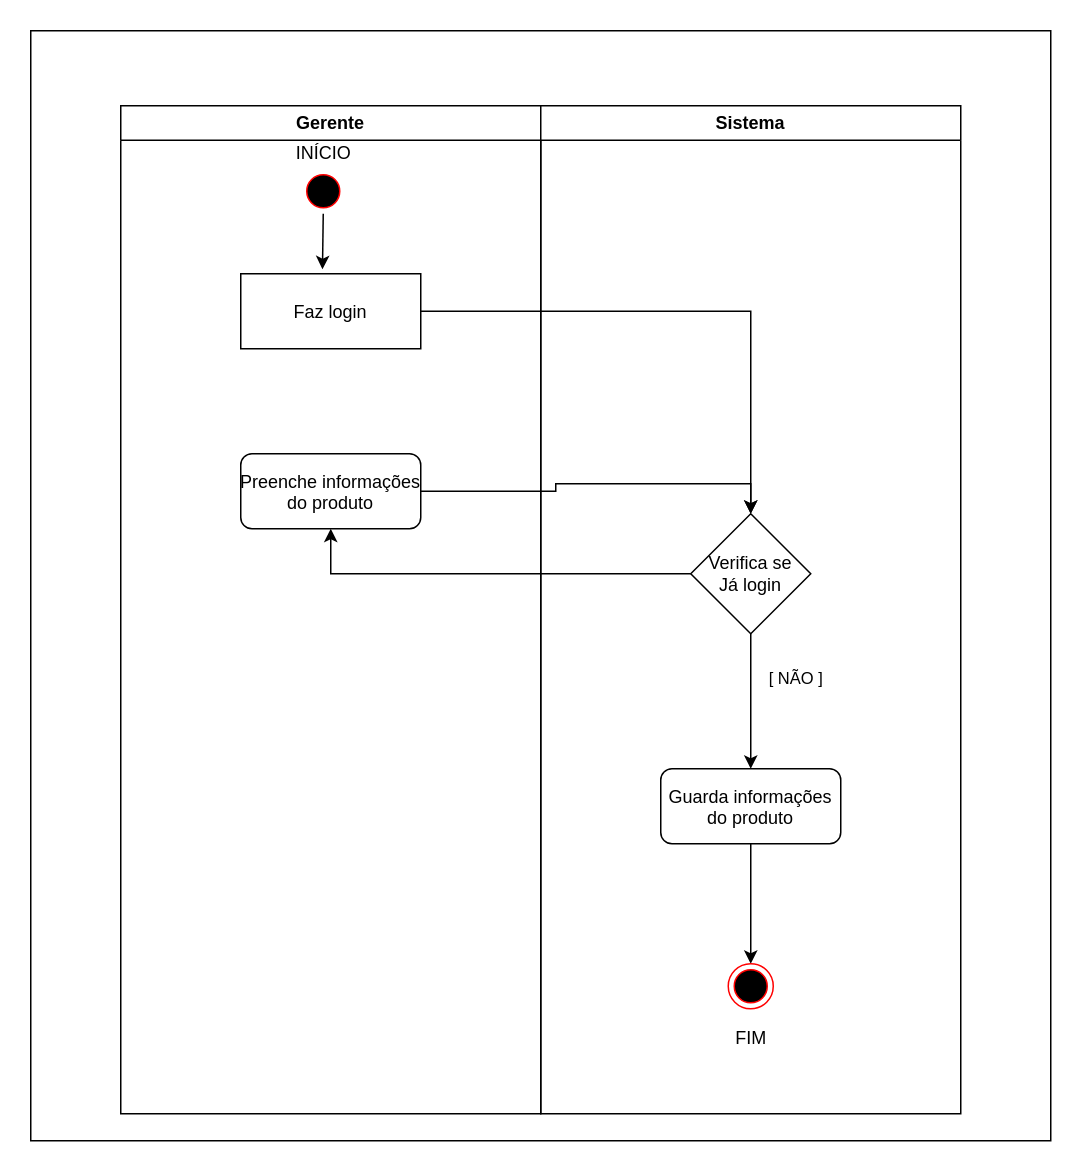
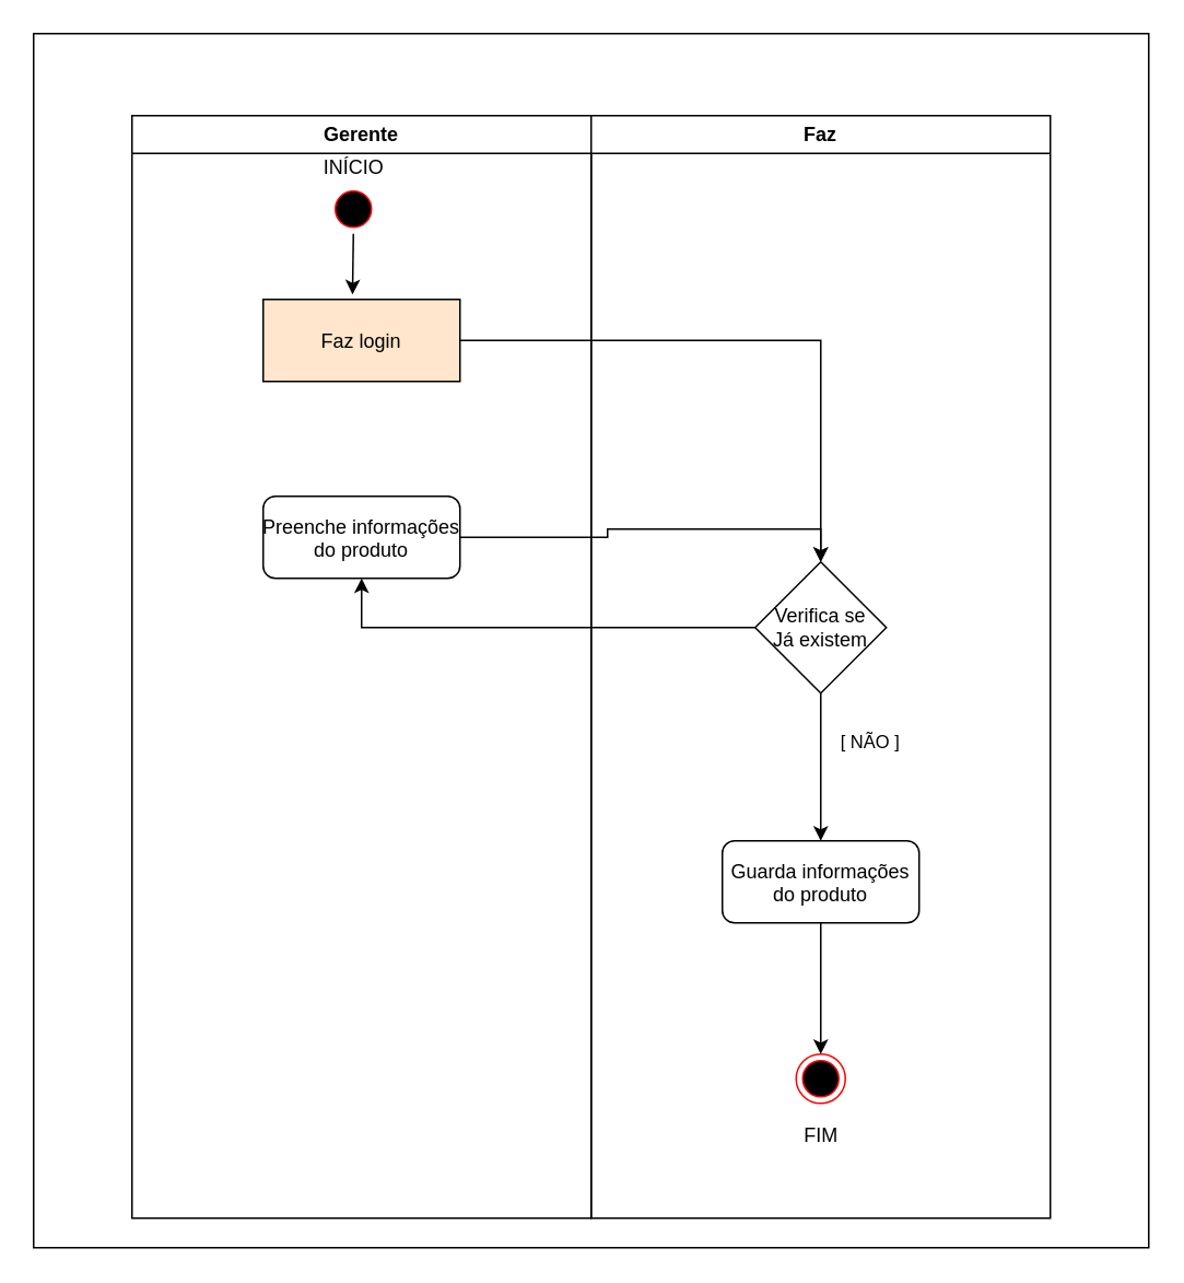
- <mxCell id="10" value="Sistema" style="swimlane;whiteSpace=wrap;startSize=23;" vertex="1" parent="1"><mxGeometry x="360" y="70" width="280" height="672" as="geometry" /></mxCell>
+ <mxCell id="10" value="Faz" style="swimlane;whiteSpace=wrap;startSize=23;" vertex="1" parent="1"><mxGeometry x="360" y="70" width="280" height="672" as="geometry" /></mxCell>
- <mxCell id="7" value="Faz login" style="" vertex="1" parent="3"><mxGeometry x="80" y="112" width="120" height="50" as="geometry" /></mxCell>
+ <mxCell id="7" value="Faz login" style="fillColor=#ffe6cc;" vertex="1" parent="3"><mxGeometry x="80" y="112" width="120" height="50" as="geometry" /></mxCell>
- <mxCell id="14" value="Verifica se&lt;br&gt;Já login" style="rhombus;whiteSpace=wrap;html=1;" vertex="1" parent="10"><mxGeometry x="100" y="272" width="80" height="80" as="geometry" /></mxCell>
+ <mxCell id="14" value="Verifica se&lt;br&gt;Já existem" style="rhombus;whiteSpace=wrap;html=1;" vertex="1" parent="10"><mxGeometry x="100" y="272" width="80" height="80" as="geometry" /></mxCell>
